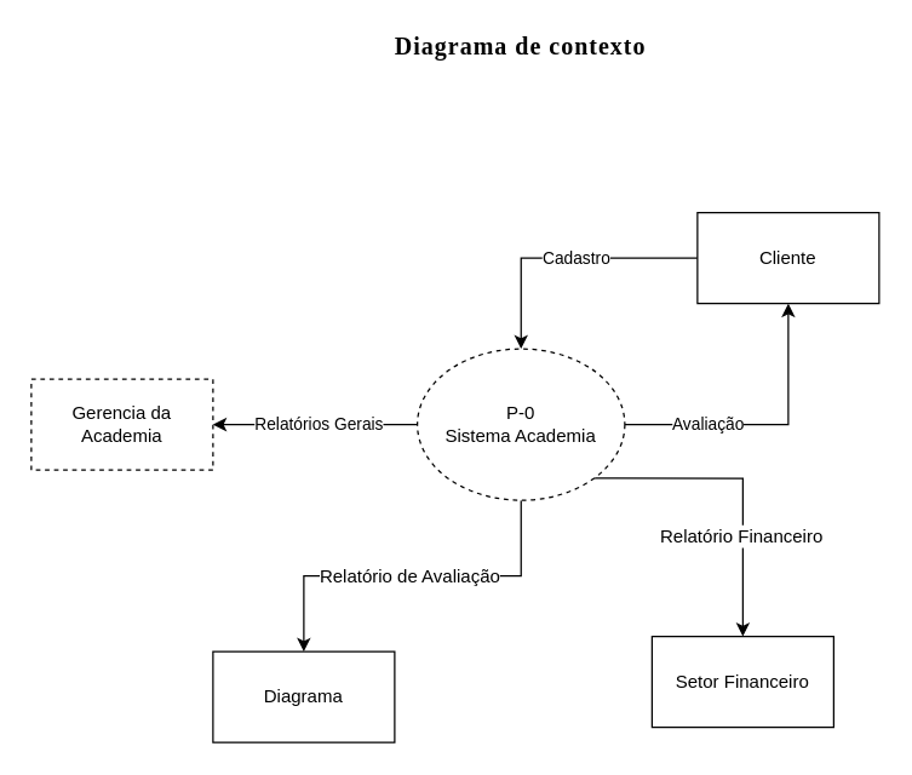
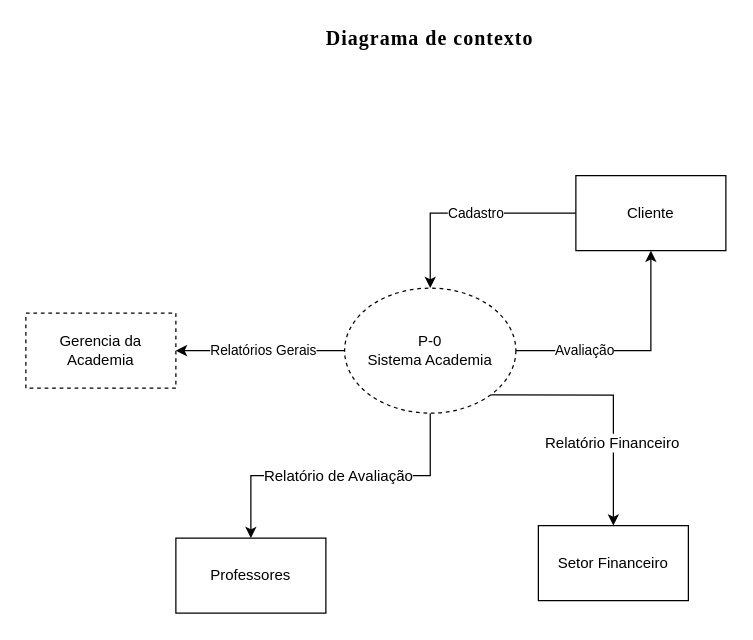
- <mxCell id="12" value="Diagrama" style="rounded=0;whiteSpace=wrap;html=1;" vertex="1" parent="1"><mxGeometry x="140" y="430" width="120" height="60" as="geometry" /></mxCell>
+ <mxCell id="12" value="Professores" style="rounded=0;whiteSpace=wrap;html=1;" vertex="1" parent="1"><mxGeometry x="140" y="430" width="120" height="60" as="geometry" /></mxCell>
